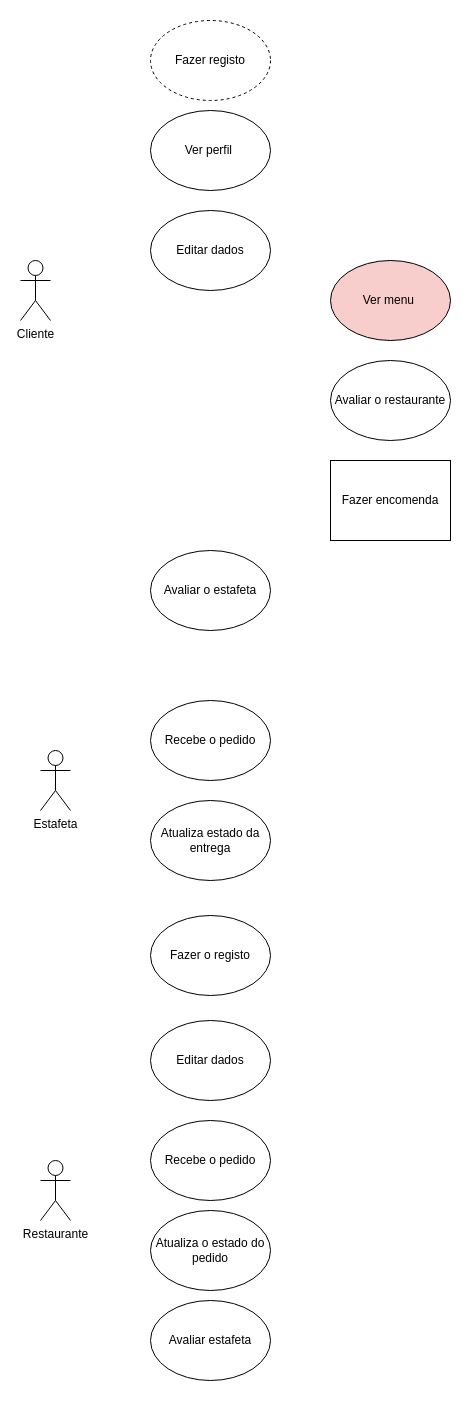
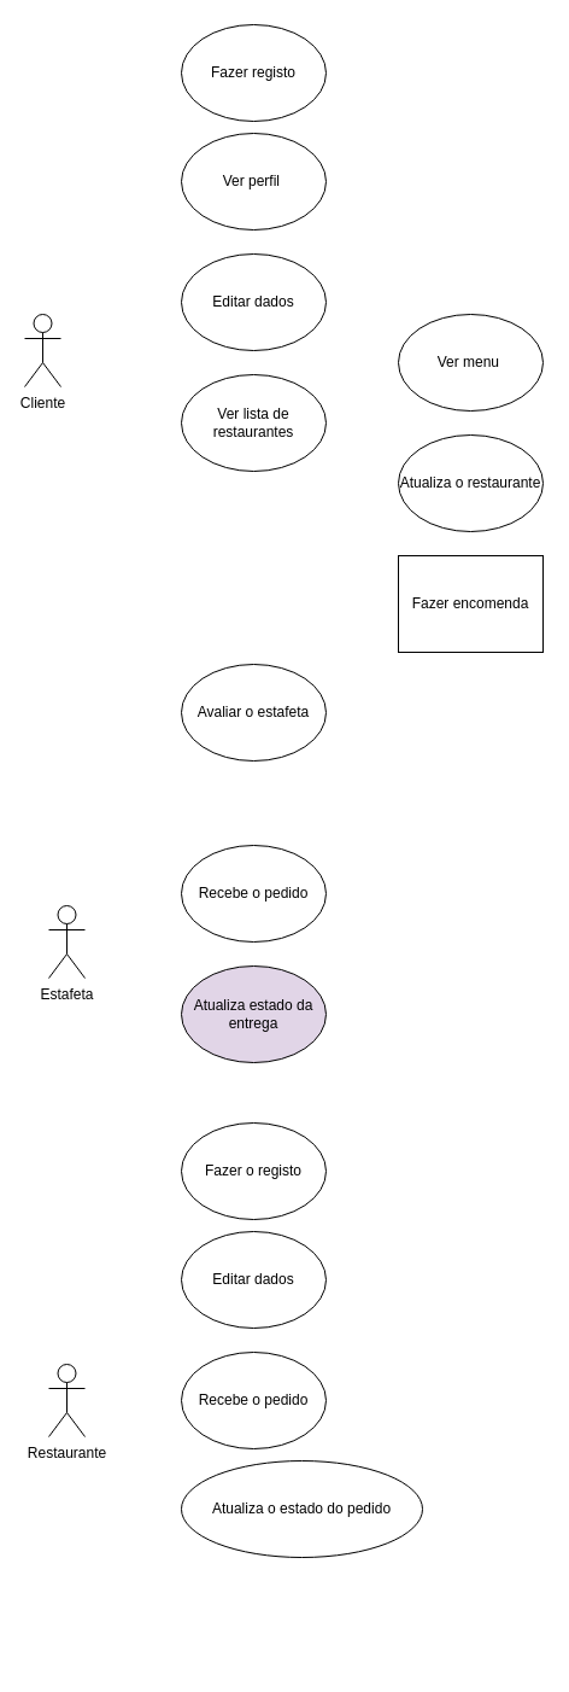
- <mxCell id="3" value="Fazer registo" style="ellipse;whiteSpace=wrap;html=1;dashed=1;" vertex="1" parent="1"><mxGeometry x="150" y="20" width="120" height="80" as="geometry" /></mxCell>
+ <mxCell id="3" value="Fazer registo" style="ellipse;whiteSpace=wrap;html=1;" vertex="1" parent="1"><mxGeometry x="150" y="20" width="120" height="80" as="geometry" /></mxCell>
- <mxCell id="6" value="Ver menu&amp;nbsp;" style="ellipse;whiteSpace=wrap;html=1;fillColor=#f8cecc;" vertex="1" parent="1"><mxGeometry x="330" y="260" width="120" height="80" as="geometry" /></mxCell>
+ <mxCell id="6" value="Ver menu&amp;nbsp;" style="ellipse;whiteSpace=wrap;html=1;" vertex="1" parent="1"><mxGeometry x="330" y="260" width="120" height="80" as="geometry" /></mxCell>
+ <mxCell id="5" value="Ver lista de restaurantes" style="ellipse;whiteSpace=wrap;html=1;" vertex="1" parent="1"><mxGeometry x="150" y="310" width="120" height="80" as="geometry" /></mxCell>
- <mxCell id="8" value="Avaliar o restaurante" style="ellipse;whiteSpace=wrap;html=1;" vertex="1" parent="1"><mxGeometry x="330" y="360" width="120" height="80" as="geometry" /></mxCell>
+ <mxCell id="8" value="Atualiza o restaurante" style="ellipse;whiteSpace=wrap;html=1;" vertex="1" parent="1"><mxGeometry x="330" y="360" width="120" height="80" as="geometry" /></mxCell>
- <mxCell id="13" value="Atualiza estado da entrega" style="ellipse;whiteSpace=wrap;html=1;" vertex="1" parent="1"><mxGeometry x="150" y="800" width="120" height="80" as="geometry" /></mxCell>
+ <mxCell id="13" value="Atualiza estado da entrega" style="ellipse;whiteSpace=wrap;html=1;fillColor=#e1d5e7;" vertex="1" parent="1"><mxGeometry x="150" y="800" width="120" height="80" as="geometry" /></mxCell>
- <mxCell id="17" value="Fazer o registo" style="ellipse;whiteSpace=wrap;html=1;" vertex="1" parent="1"><mxGeometry x="150" y="915" width="120" height="80" as="geometry" /></mxCell>
+ <mxCell id="17" value="Fazer o registo" style="ellipse;whiteSpace=wrap;html=1;" vertex="1" parent="1"><mxGeometry x="150" y="930" width="120" height="80" as="geometry" /></mxCell>
- <mxCell id="14" value="Restaurante" style="shape=umlActor;verticalLabelPosition=bottom;verticalAlign=top;html=1;outlineConnect=0;" vertex="1" parent="1"><mxGeometry x="40" y="1160" width="30" height="60" as="geometry" /></mxCell>
+ <mxCell id="14" value="Restaurante" style="shape=umlActor;verticalLabelPosition=bottom;verticalAlign=top;html=1;outlineConnect=0;" vertex="1" parent="1"><mxGeometry x="40" y="1130" width="30" height="60" as="geometry" /></mxCell>
- <mxCell id="16" value="Atualiza o estado do pedido" style="ellipse;whiteSpace=wrap;html=1;" vertex="1" parent="1"><mxGeometry x="150" y="1210" width="120" height="80" as="geometry" /></mxCell>
+ <mxCell id="16" value="Atualiza o estado do pedido" style="ellipse;whiteSpace=wrap;html=1;" vertex="1" parent="1"><mxGeometry x="150" y="1210" width="200" height="80" as="geometry" /></mxCell>
- <mxCell id="19" value="Avaliar estafeta" style="ellipse;whiteSpace=wrap;html=1;" vertex="1" parent="1"><mxGeometry x="150" y="1300" width="120" height="80" as="geometry" /></mxCell>
